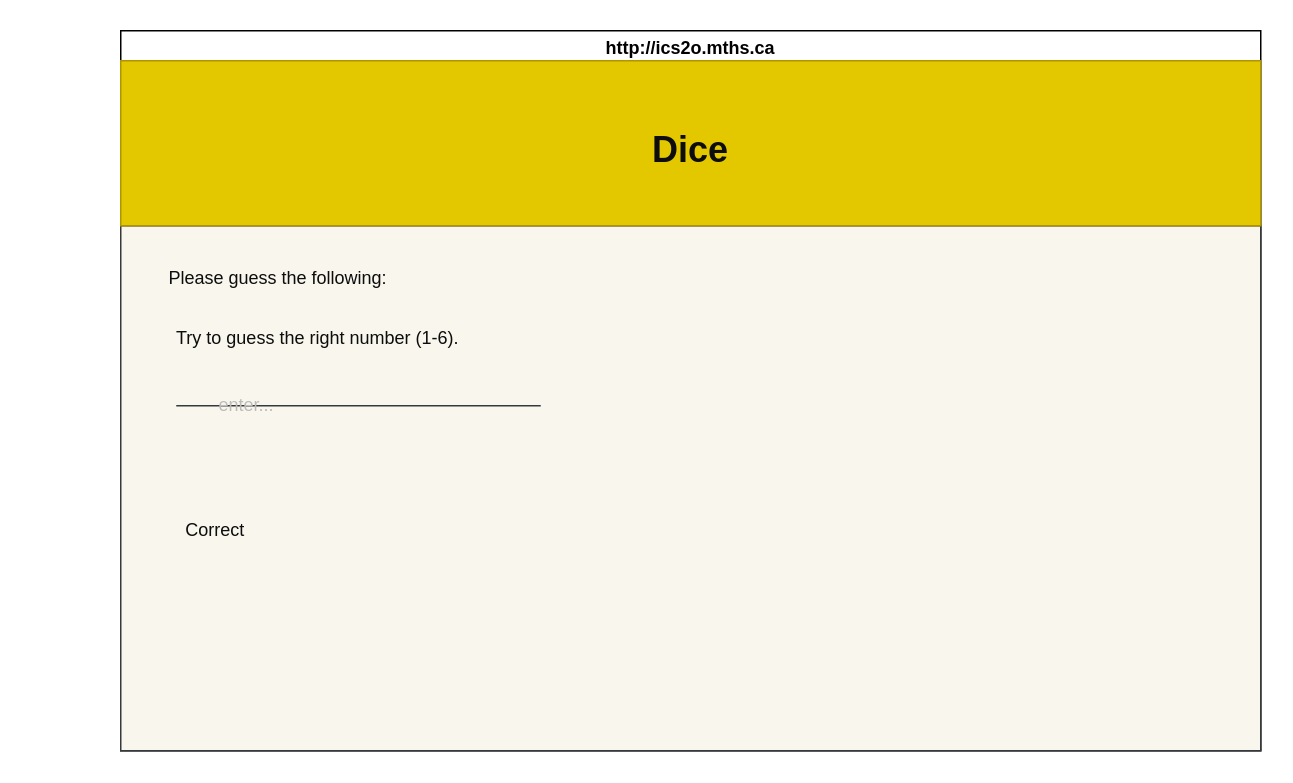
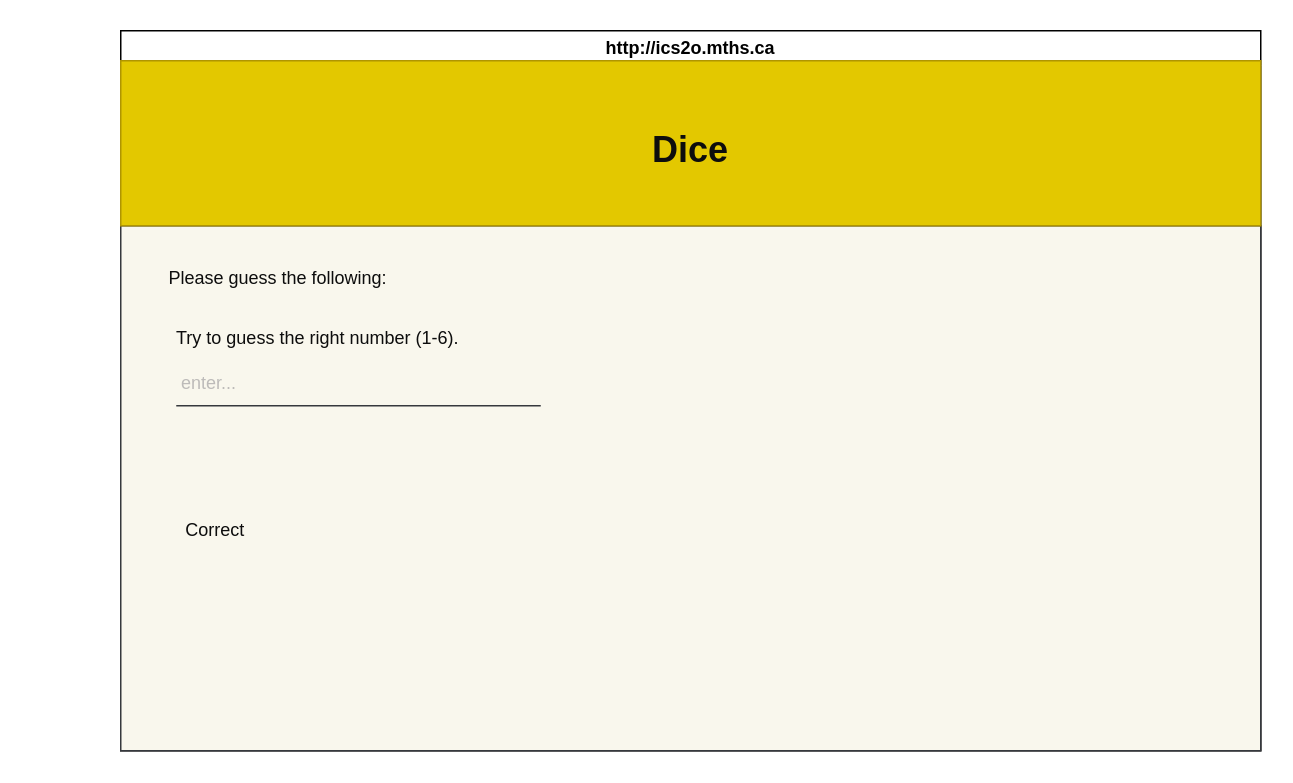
- <mxCell id="7" value="enter..." style="text;html=1;strokeColor=none;fillColor=none;align=center;verticalAlign=middle;whiteSpace=wrap;rounded=0;fontColor=#BDBBB9;" vertex="1" parent="2"><mxGeometry x="53" y="235" width="62" height="30" as="geometry" /></mxCell>
+ <mxCell id="7" value="enter..." style="text;html=1;strokeColor=none;fillColor=none;align=center;verticalAlign=middle;whiteSpace=wrap;rounded=0;fontColor=#BDBBB9;" vertex="1" parent="2"><mxGeometry x="28" y="220" width="62" height="30" as="geometry" /></mxCell>
